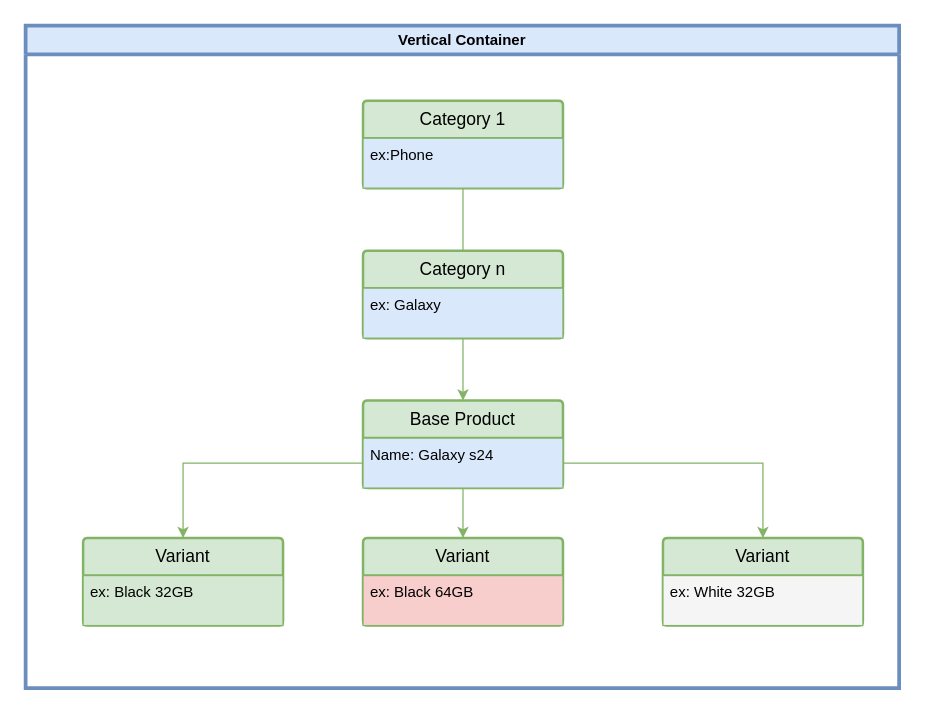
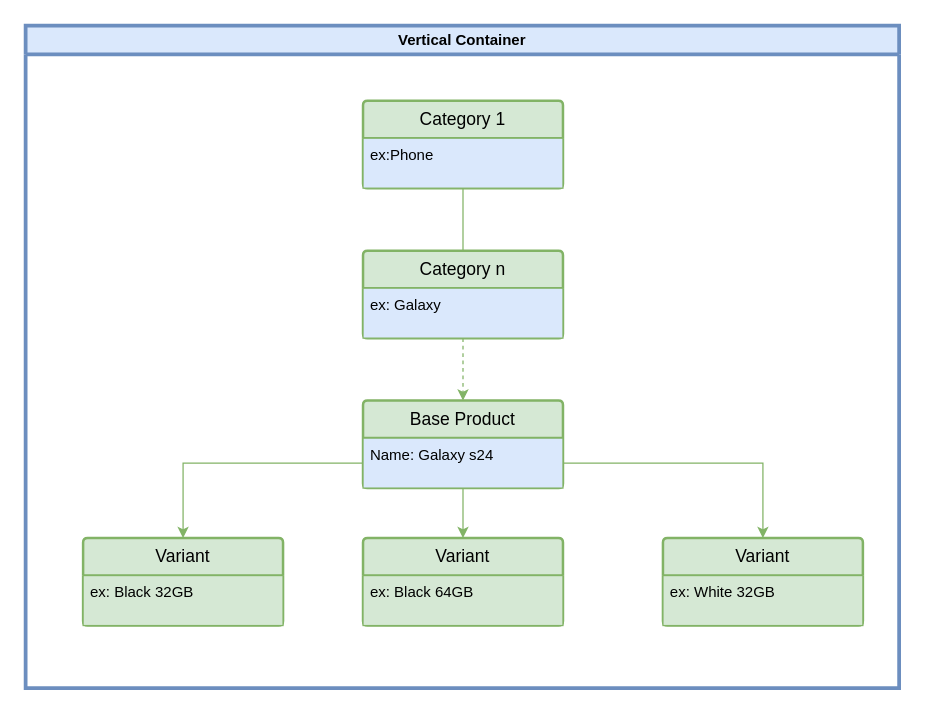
- <mxCell id="12" style="edgeStyle=orthogonalEdgeStyle;rounded=0;orthogonalLoop=1;jettySize=auto;html=1;fillColor=#d5e8d4;strokeColor=#82b366;" edge="1" parent="2" source="10" target="3"><mxGeometry relative="1" as="geometry" /></mxCell>
+ <mxCell id="12" style="edgeStyle=orthogonalEdgeStyle;rounded=0;orthogonalLoop=1;jettySize=auto;html=1;fillColor=#d5e8d4;strokeColor=#82b366;dashed=1;" edge="1" parent="2" source="10" target="3"><mxGeometry relative="1" as="geometry" /></mxCell>
- <mxCell id="8" value="ex: Black 64GB" style="align=left;strokeColor=#82b366;fillColor=#f8cecc;spacingLeft=4;fontSize=12;verticalAlign=top;resizable=0;rotatable=0;part=1;html=1;" vertex="1" parent="7"><mxGeometry y="30" width="160" height="40" as="geometry" /></mxCell>
+ <mxCell id="8" value="ex: Black 64GB" style="align=left;strokeColor=#82b366;fillColor=#d5e8d4;spacingLeft=4;fontSize=12;verticalAlign=top;resizable=0;rotatable=0;part=1;html=1;" vertex="1" parent="7"><mxGeometry y="30" width="160" height="40" as="geometry" /></mxCell>
- <mxCell id="14" value="ex: White 32GB" style="align=left;strokeColor=#82b366;fillColor=#f5f5f5;spacingLeft=4;fontSize=12;verticalAlign=top;resizable=0;rotatable=0;part=1;html=1;" vertex="1" parent="13"><mxGeometry y="30" width="160" height="40" as="geometry" /></mxCell>
+ <mxCell id="14" value="ex: White 32GB" style="align=left;strokeColor=#82b366;fillColor=#d5e8d4;spacingLeft=4;fontSize=12;verticalAlign=top;resizable=0;rotatable=0;part=1;html=1;" vertex="1" parent="13"><mxGeometry y="30" width="160" height="40" as="geometry" /></mxCell>
